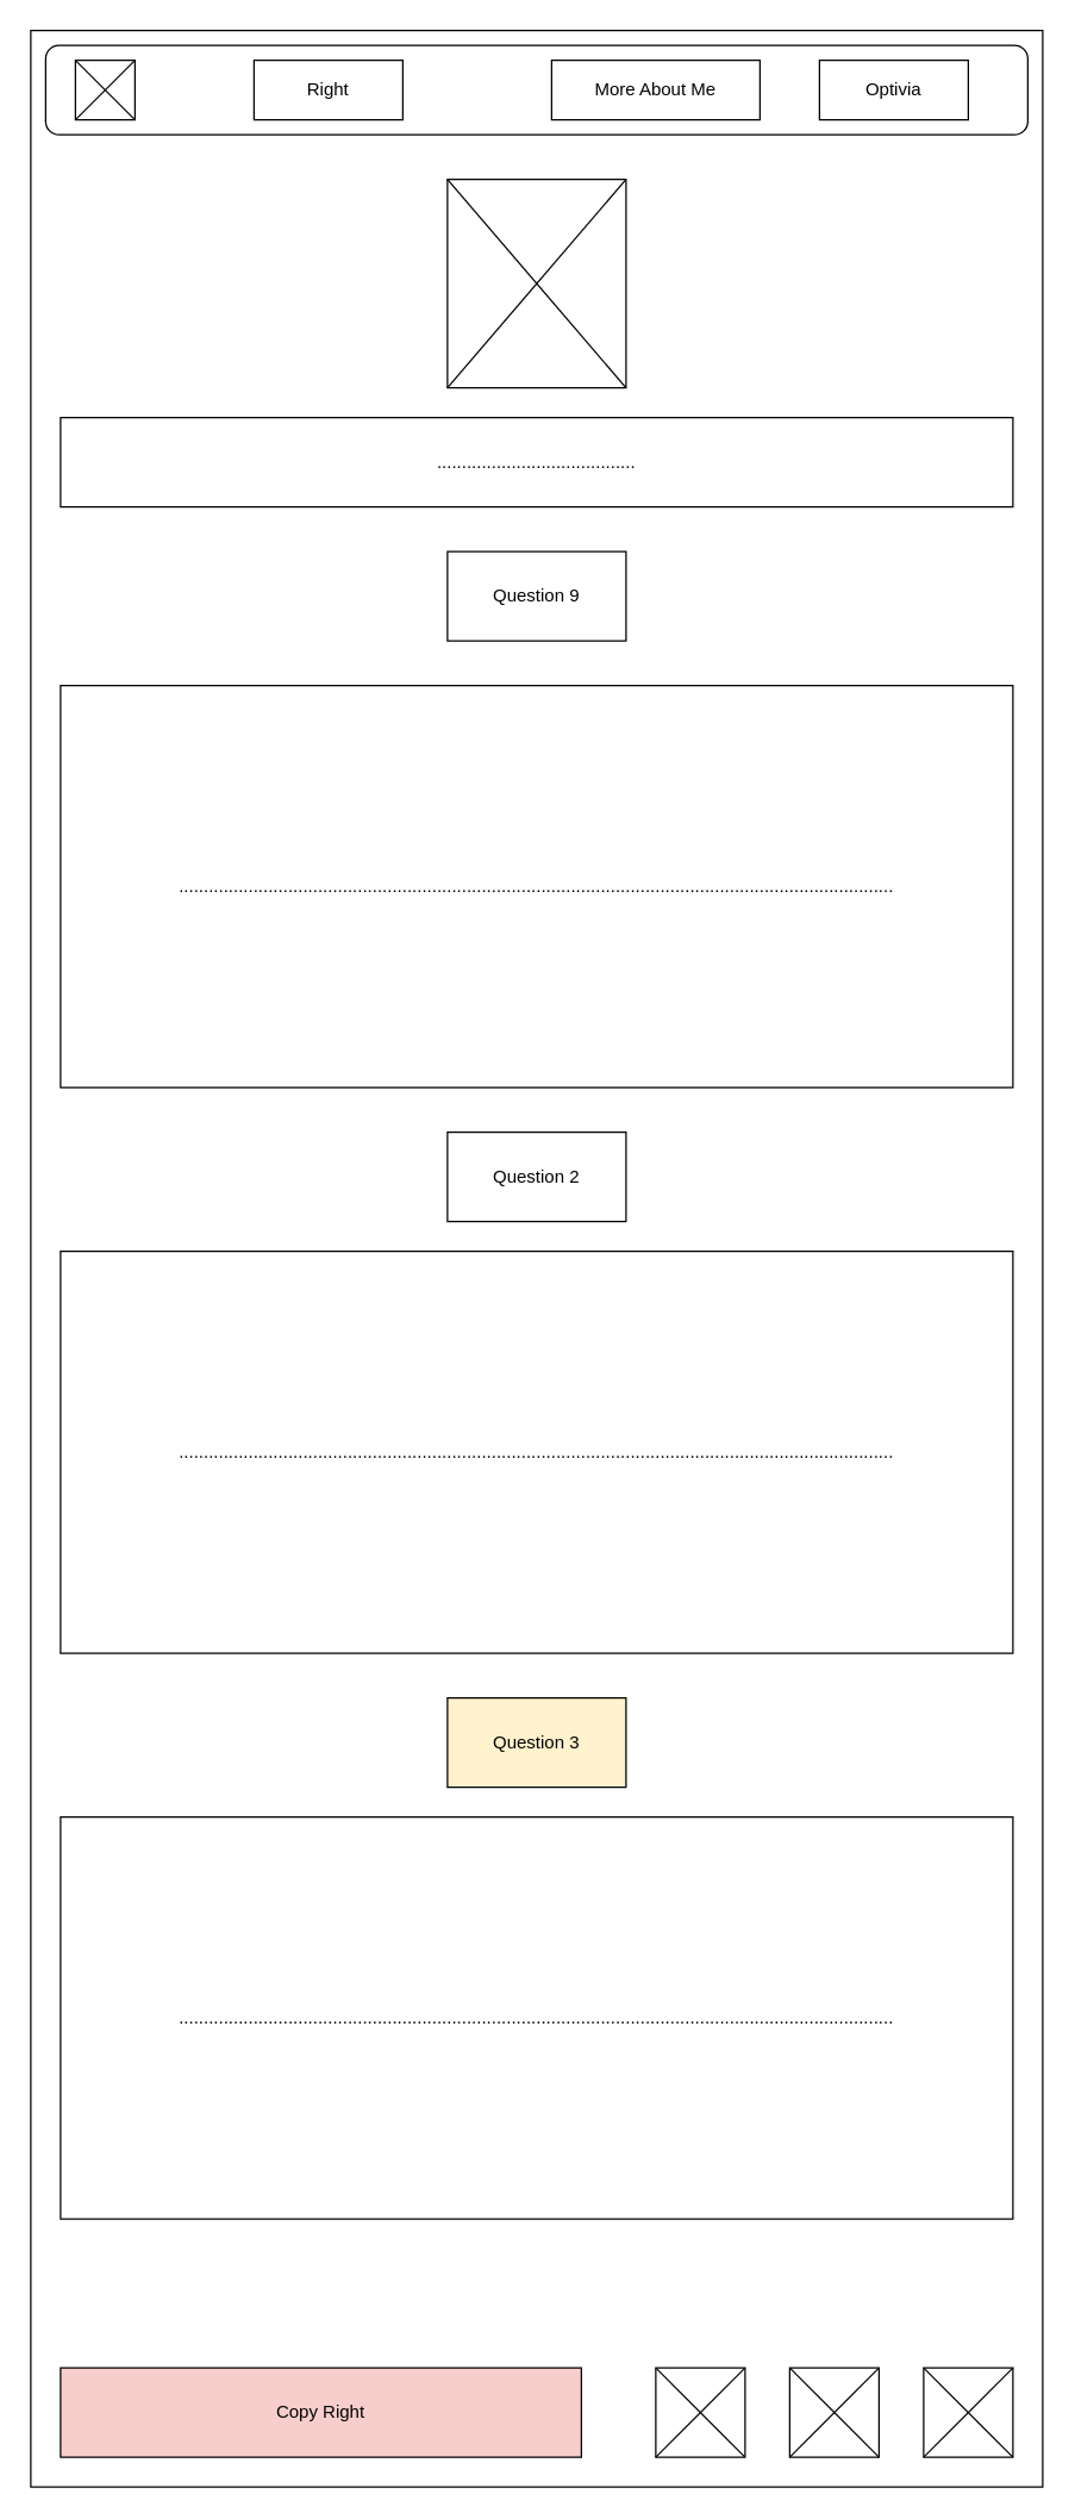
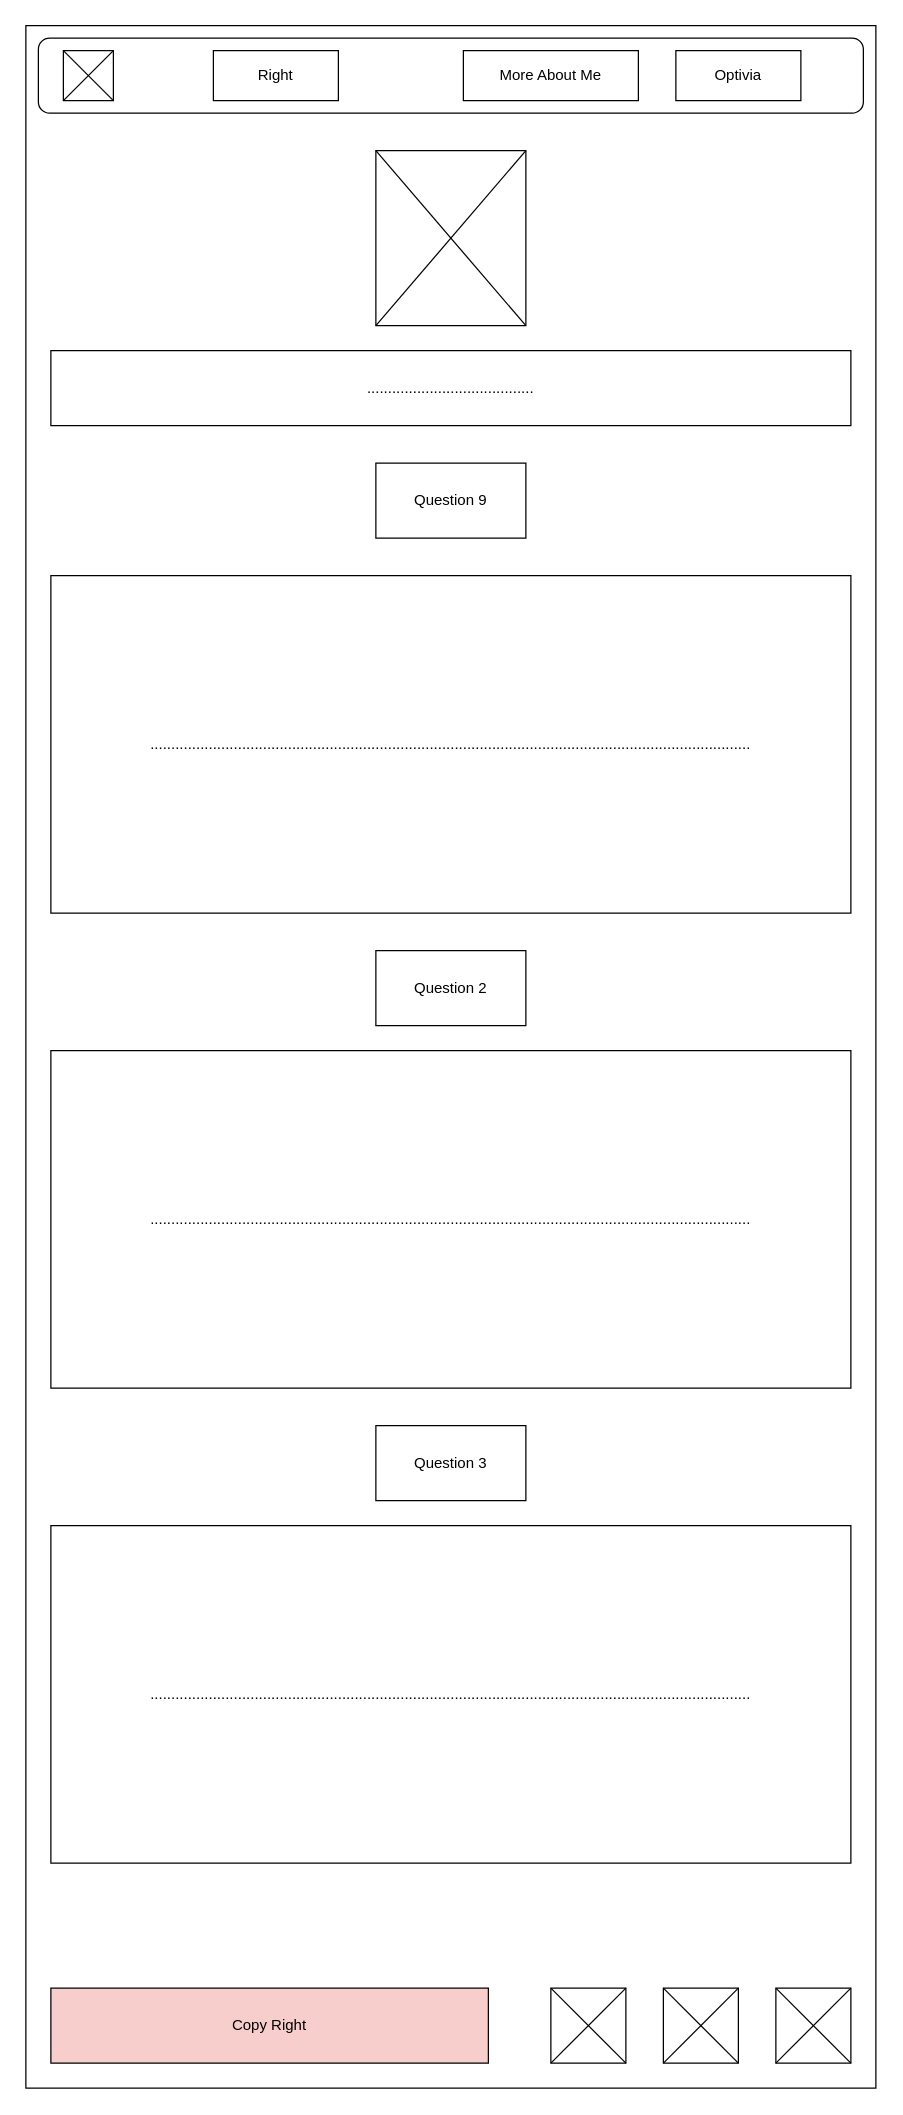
- <mxCell id="6" value="Optivia" style="rounded=0;whiteSpace=wrap;html=1;" vertex="1" parent="1"><mxGeometry x="550" y="40" width="100" height="40" as="geometry" /></mxCell>
+ <mxCell id="6" value="Optivia" style="rounded=0;whiteSpace=wrap;html=1;" vertex="1" parent="1"><mxGeometry x="540" y="40" width="100" height="40" as="geometry" /></mxCell>
- <mxCell id="16" value="Question 3" style="rounded=0;whiteSpace=wrap;html=1;fillColor=#fff2cc;" vertex="1" parent="1"><mxGeometry x="300" y="1140" width="120" height="60" as="geometry" /></mxCell>
+ <mxCell id="16" value="Question 3" style="rounded=0;whiteSpace=wrap;html=1;" vertex="1" parent="1"><mxGeometry x="300" y="1140" width="120" height="60" as="geometry" /></mxCell>
